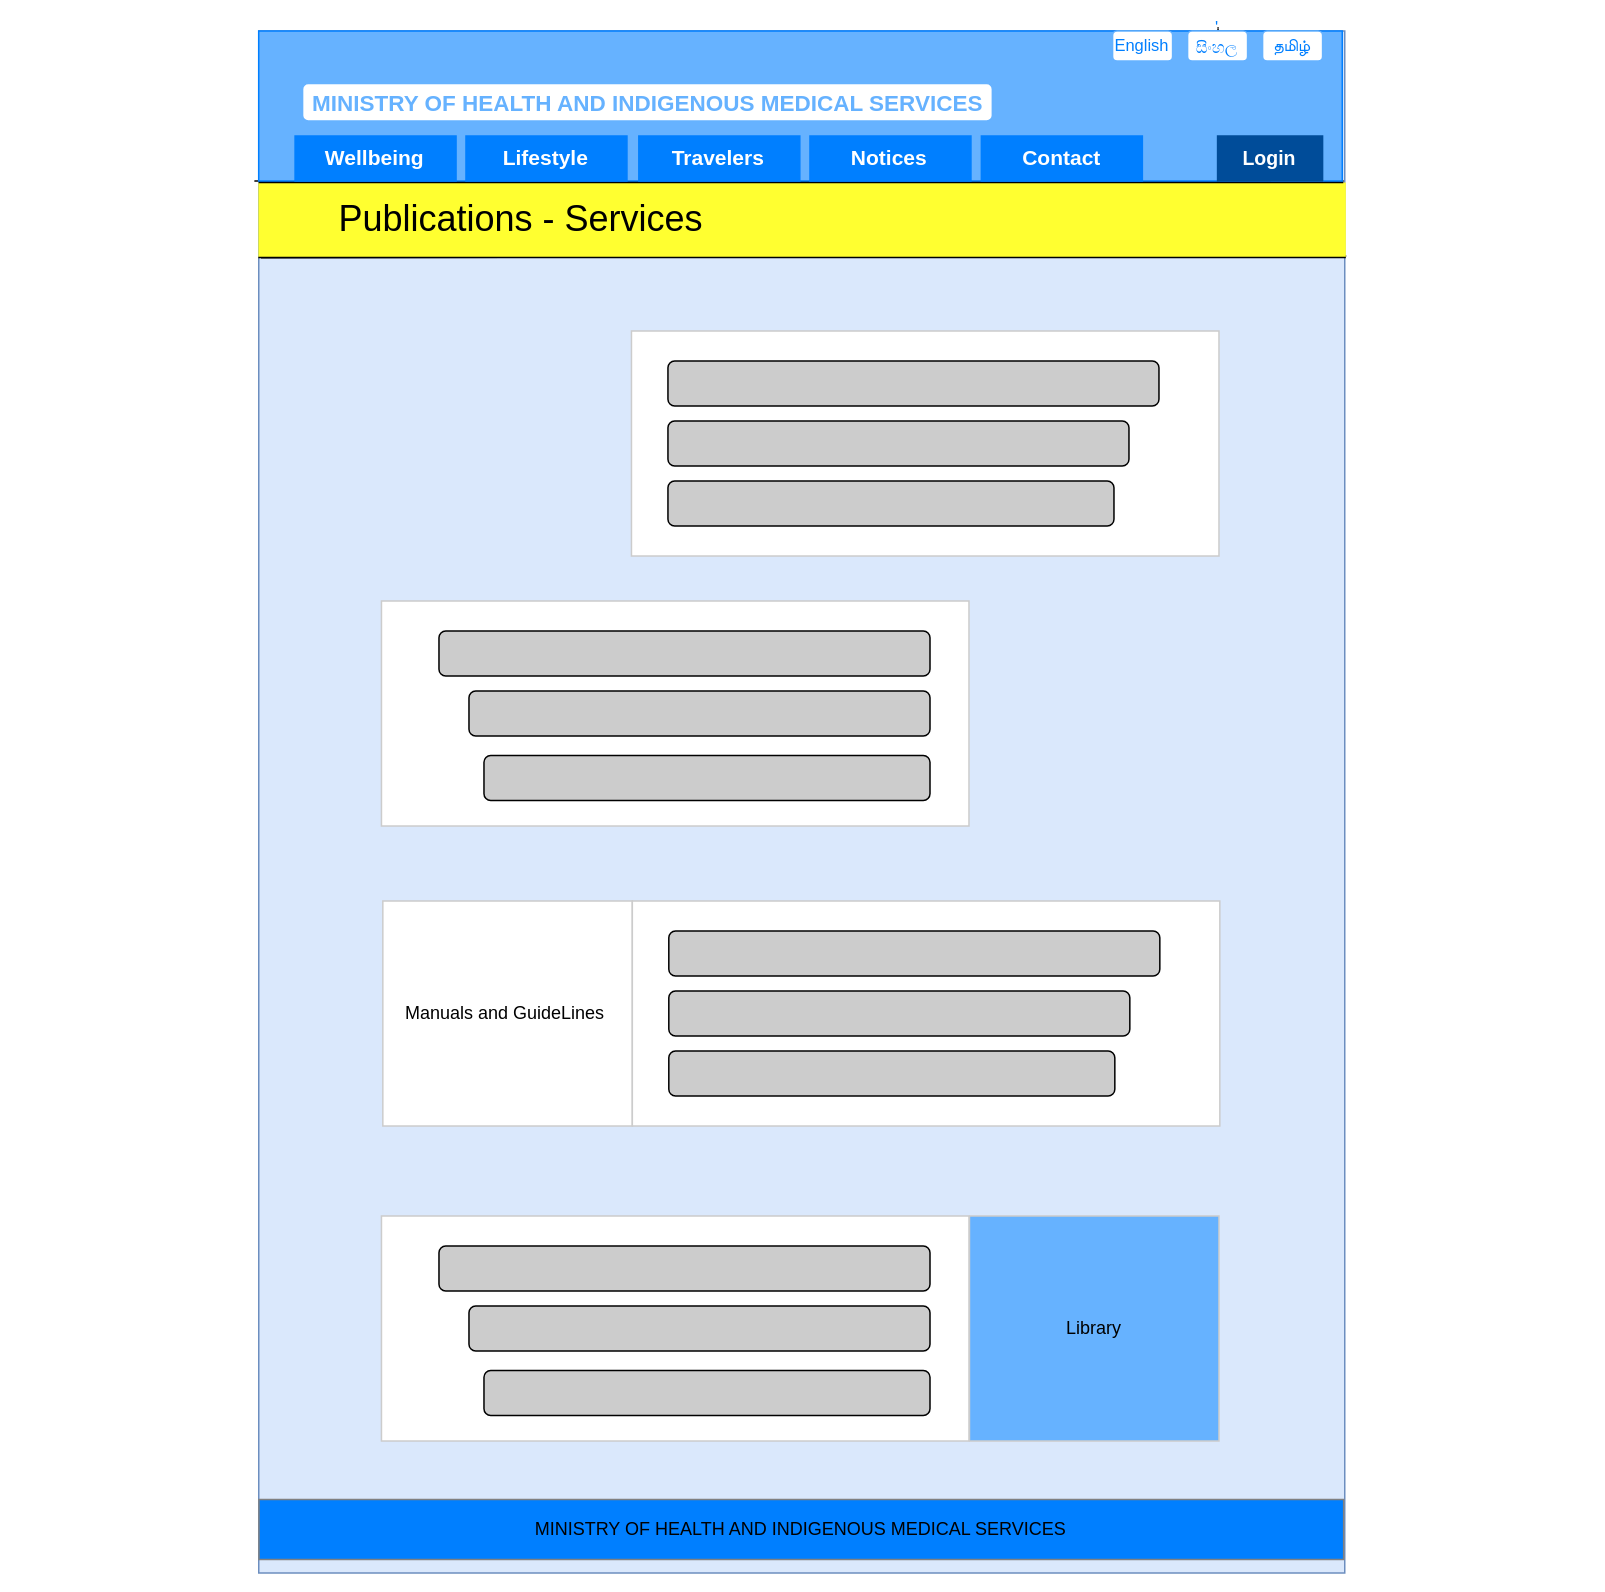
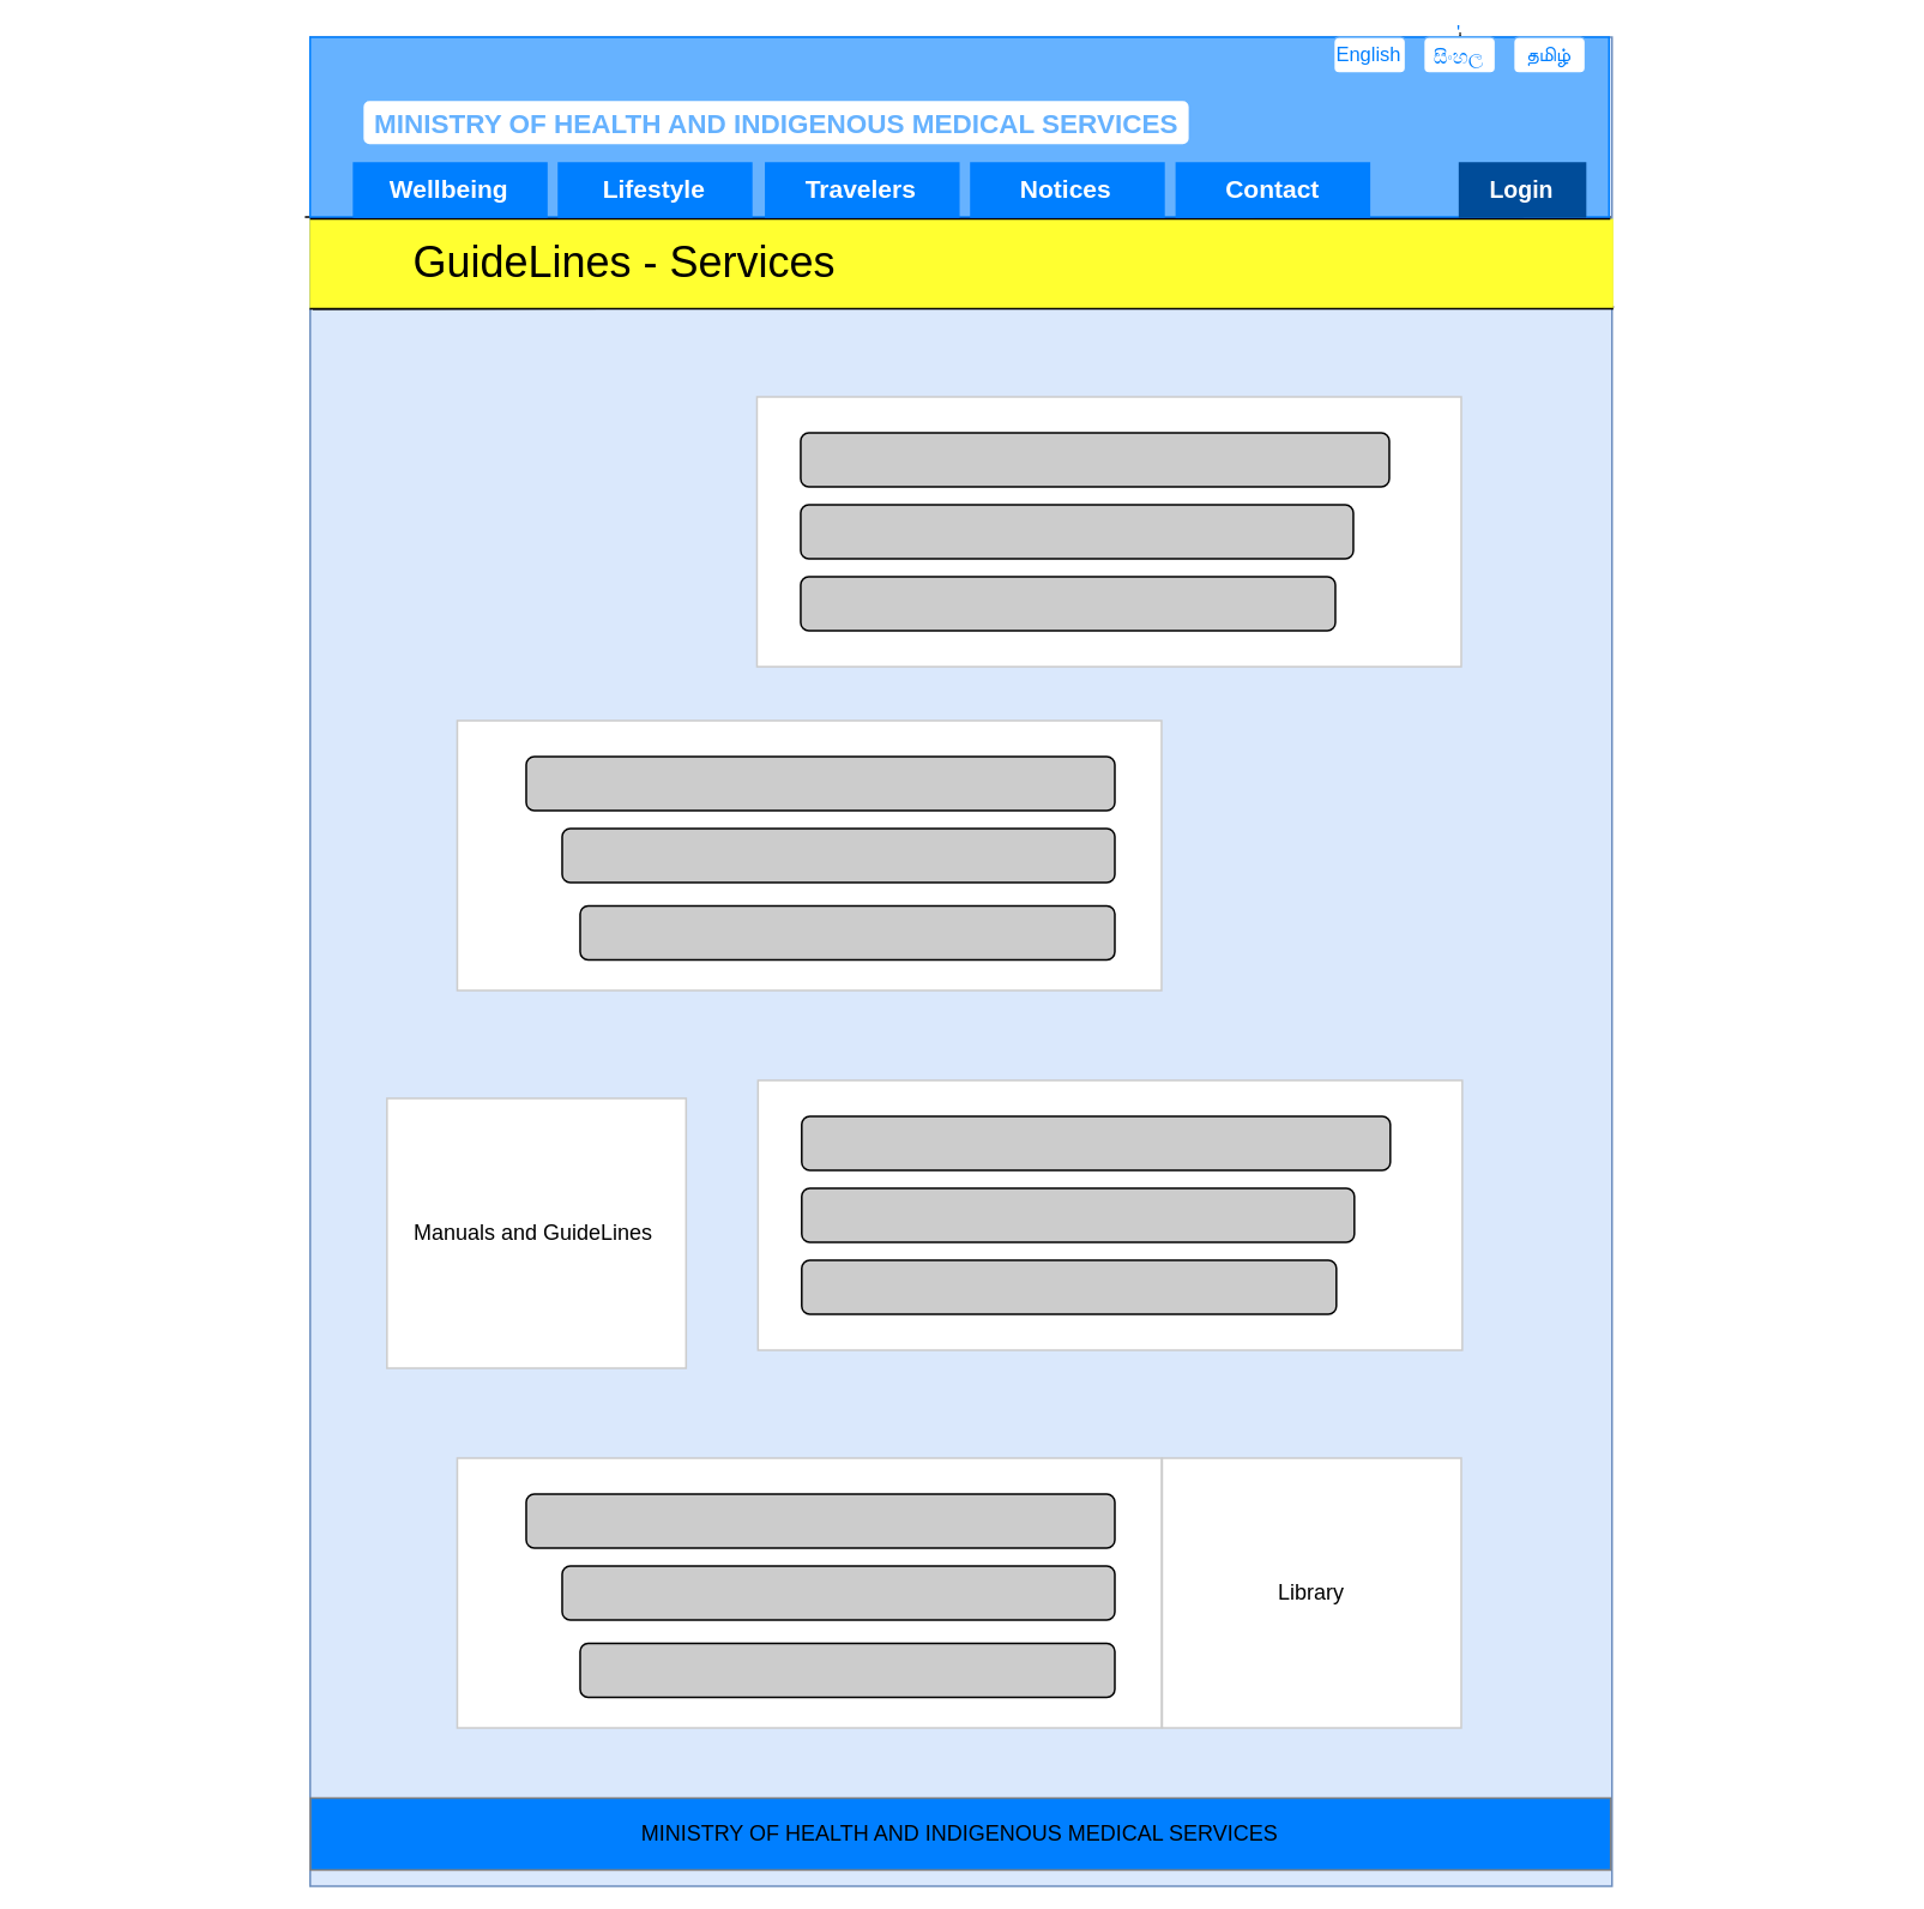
- <mxCell id="55" value="&lt;font style=&quot;font-size: 24px&quot;&gt;Publications - Services&lt;/font&gt;" style="text;html=1;strokeColor=none;fillColor=none;align=center;verticalAlign=middle;whiteSpace=wrap;rounded=0;" vertex="1" parent="52"><mxGeometry x="30" width="290" height="50" as="geometry" /></mxCell>
+ <mxCell id="55" value="&lt;font style=&quot;font-size: 24px&quot;&gt;GuideLines - Services&lt;/font&gt;" style="text;html=1;strokeColor=none;fillColor=none;align=center;verticalAlign=middle;whiteSpace=wrap;rounded=0;" vertex="1" parent="52"><mxGeometry x="30" width="290" height="50" as="geometry" /></mxCell>
- <mxCell id="24" value="Manuals and GuideLines&amp;nbsp;" style="rounded=0;whiteSpace=wrap;html=1;strokeColor=#CCCCCC;" parent="1" vertex="1"><mxGeometry x="254.72" y="600" width="166.33" height="150" as="geometry" /></mxCell>
+ <mxCell id="24" value="Manuals and GuideLines&amp;nbsp;" style="rounded=0;whiteSpace=wrap;html=1;strokeColor=#CCCCCC;" parent="1" vertex="1"><mxGeometry x="214.72" y="610" width="166.33" height="150" as="geometry" /></mxCell>
- <mxCell id="33" value="Library" style="rounded=0;whiteSpace=wrap;html=1;strokeColor=#CCCCCC;fillColor=#66b2ff;" parent="1" vertex="1"><mxGeometry x="645.82" y="810" width="166.33" height="150" as="geometry" /></mxCell>
+ <mxCell id="33" value="Library" style="rounded=0;whiteSpace=wrap;html=1;strokeColor=#CCCCCC;" parent="1" vertex="1"><mxGeometry x="645.82" y="810" width="166.33" height="150" as="geometry" /></mxCell>
